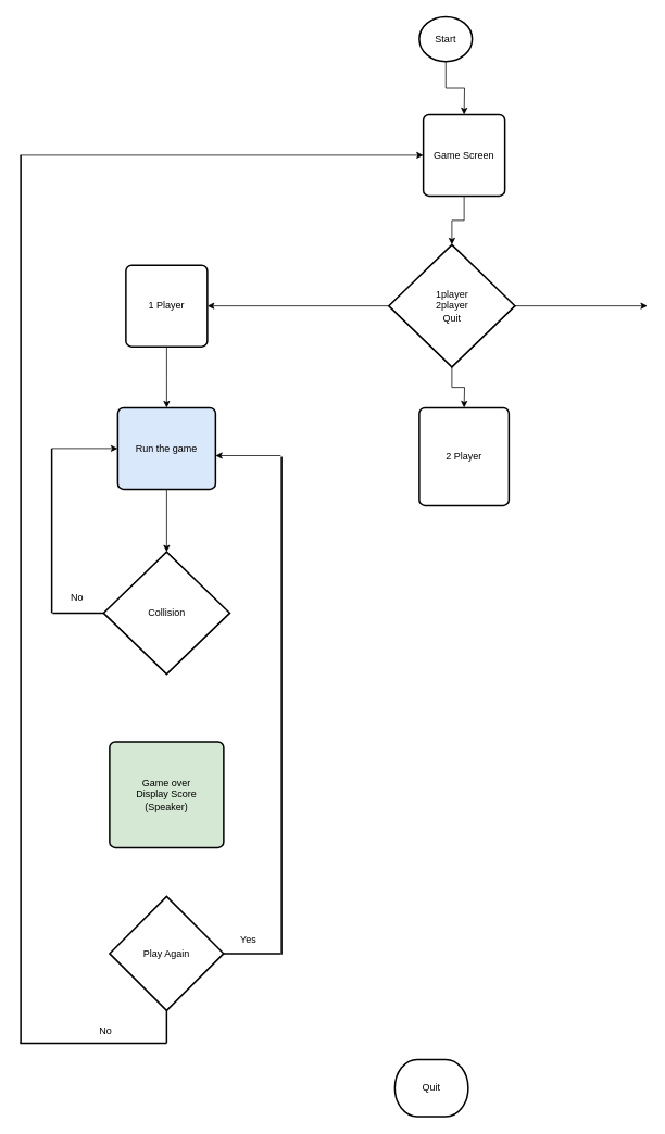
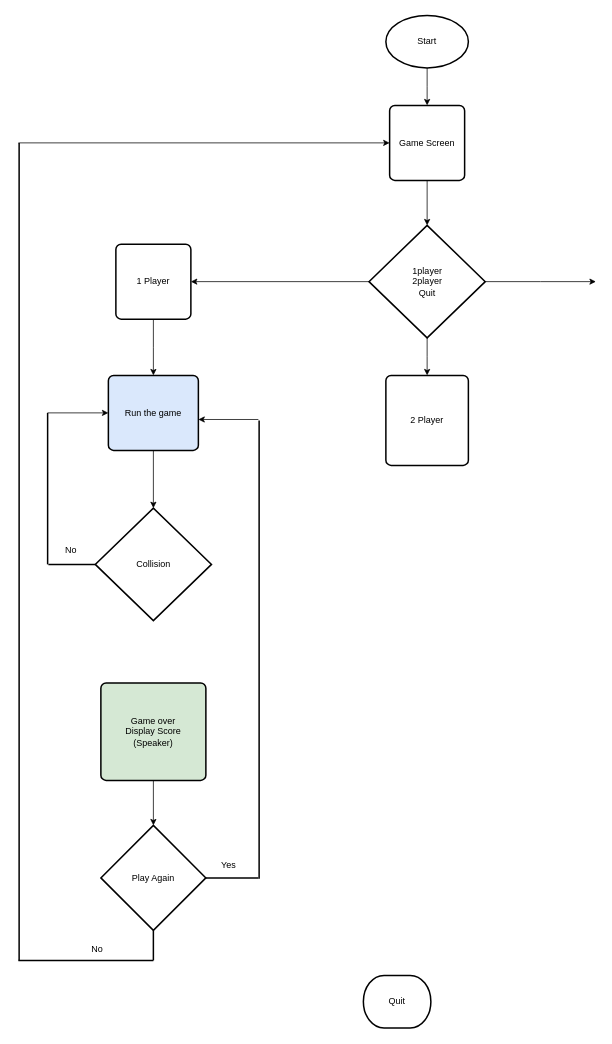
- <mxCell id="3" value="Start" style="strokeWidth=2;html=1;shape=mxgraph.flowchart.start_1;whiteSpace=wrap;" vertex="1" parent="1"><mxGeometry x="514" y="20" width="65" height="55" as="geometry" /></mxCell>
+ <mxCell id="3" value="Start" style="strokeWidth=2;html=1;shape=mxgraph.flowchart.start_1;whiteSpace=wrap;" vertex="1" parent="1"><mxGeometry x="514" y="20" width="110" height="70" as="geometry" /></mxCell>
- <mxCell id="8" value="1player&lt;div&gt;2player&lt;/div&gt;&lt;div&gt;Quit&lt;/div&gt;" style="strokeWidth=2;html=1;shape=mxgraph.flowchart.decision;whiteSpace=wrap;" vertex="1" parent="1"><mxGeometry x="476.5" y="300" width="155" height="150" as="geometry" /></mxCell>
+ <mxCell id="8" value="1player&lt;div&gt;2player&lt;/div&gt;&lt;div&gt;Quit&lt;/div&gt;" style="strokeWidth=2;html=1;shape=mxgraph.flowchart.decision;whiteSpace=wrap;" vertex="1" parent="1"><mxGeometry x="491.5" y="300" width="155" height="150" as="geometry" /></mxCell>
+ <mxCell id="17" value="" style="edgeStyle=orthogonalEdgeStyle;rounded=0;orthogonalLoop=1;jettySize=auto;html=1;" edge="1" parent="1" source="18" target="19"><mxGeometry relative="1" as="geometry" /></mxCell>
